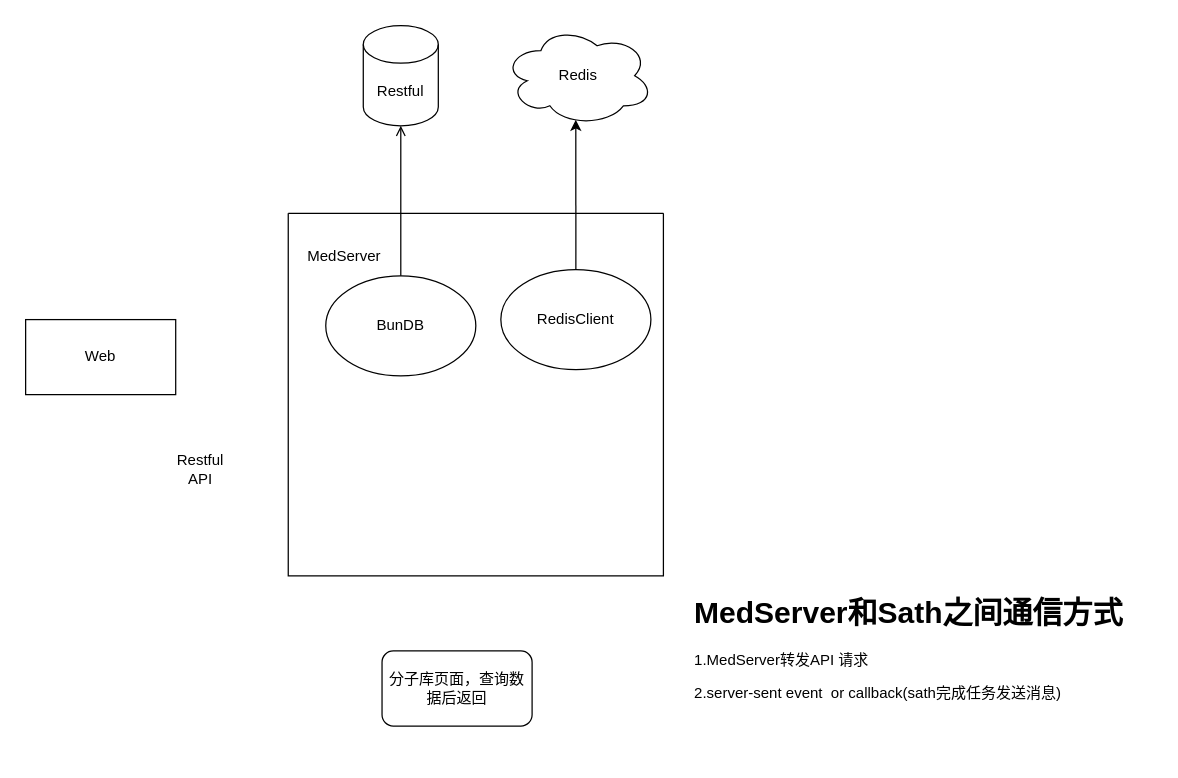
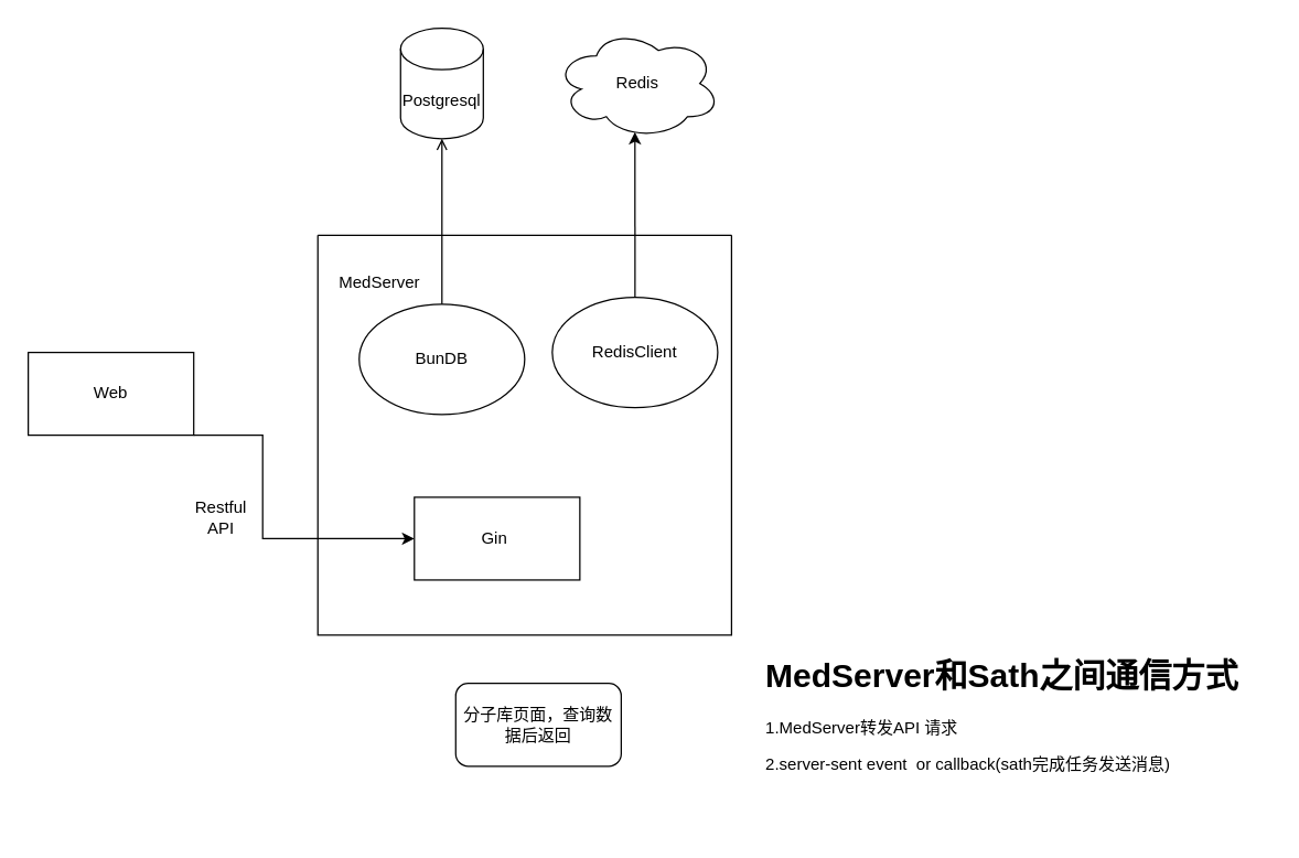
- <mxCell id="9" value="Restful" style="shape=cylinder3;whiteSpace=wrap;html=1;boundedLbl=1;backgroundOutline=1;size=15;" parent="1" vertex="1"><mxGeometry x="290" y="20" width="60" height="80" as="geometry" /></mxCell>
+ <mxCell id="9" value="Postgresql" style="shape=cylinder3;whiteSpace=wrap;html=1;boundedLbl=1;backgroundOutline=1;size=15;" parent="1" vertex="1"><mxGeometry x="290" y="20" width="60" height="80" as="geometry" /></mxCell>
+ <mxCell id="2" style="edgeStyle=orthogonalEdgeStyle;rounded=0;orthogonalLoop=1;jettySize=auto;html=1;entryX=0;entryY=0.5;entryDx=0;entryDy=0;" parent="1" source="3" target="6" edge="1"><mxGeometry relative="1" as="geometry"><Array as="points"><mxPoint x="190" y="315" /><mxPoint x="190" y="390" /></Array></mxGeometry></mxCell>
+ <mxCell id="6" value="Gin&amp;nbsp;" style="rounded=0;whiteSpace=wrap;html=1;" parent="4" vertex="1"><mxGeometry x="70" y="190" width="120" height="60" as="geometry" /></mxCell>
- <mxCell id="13" value="分子库页面，查询数据后返回" style="rounded=1;whiteSpace=wrap;html=1;" parent="1" vertex="1"><mxGeometry x="305" y="520" width="120" height="60" as="geometry" /></mxCell>
+ <mxCell id="13" value="分子库页面，查询数据后返回" style="rounded=1;whiteSpace=wrap;html=1;" parent="1" vertex="1"><mxGeometry x="330" y="495" width="120" height="60" as="geometry" /></mxCell>
